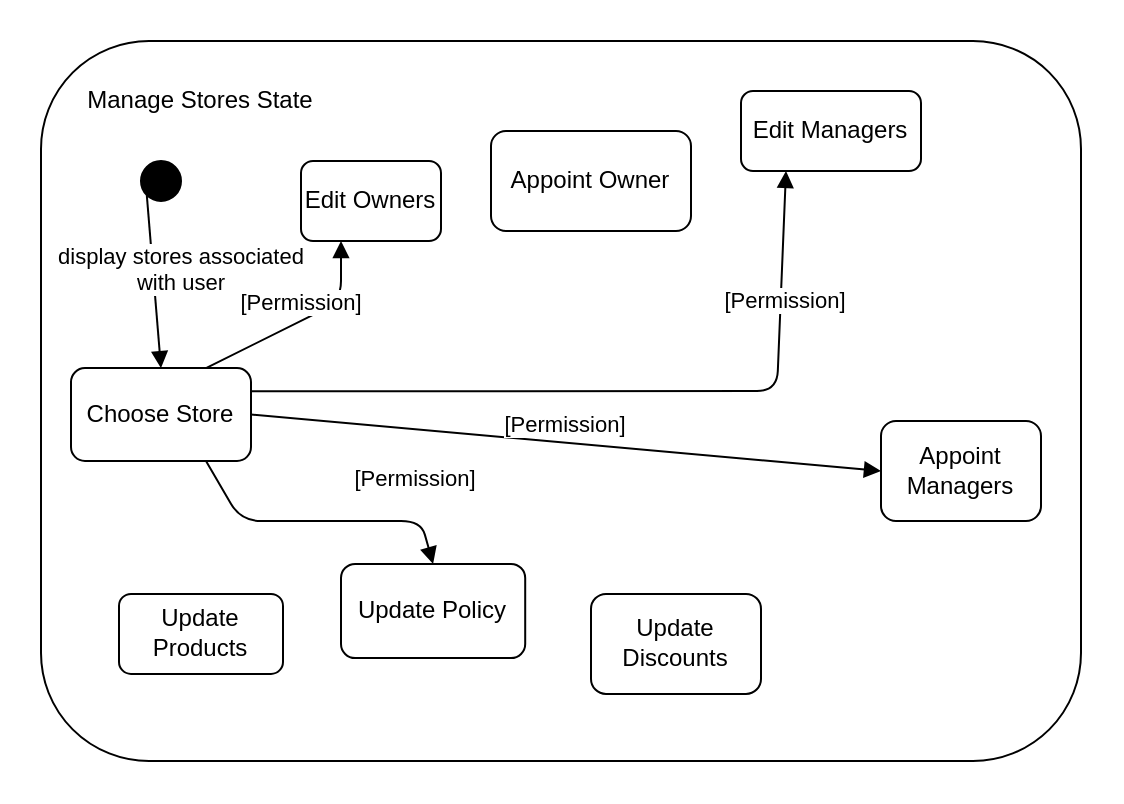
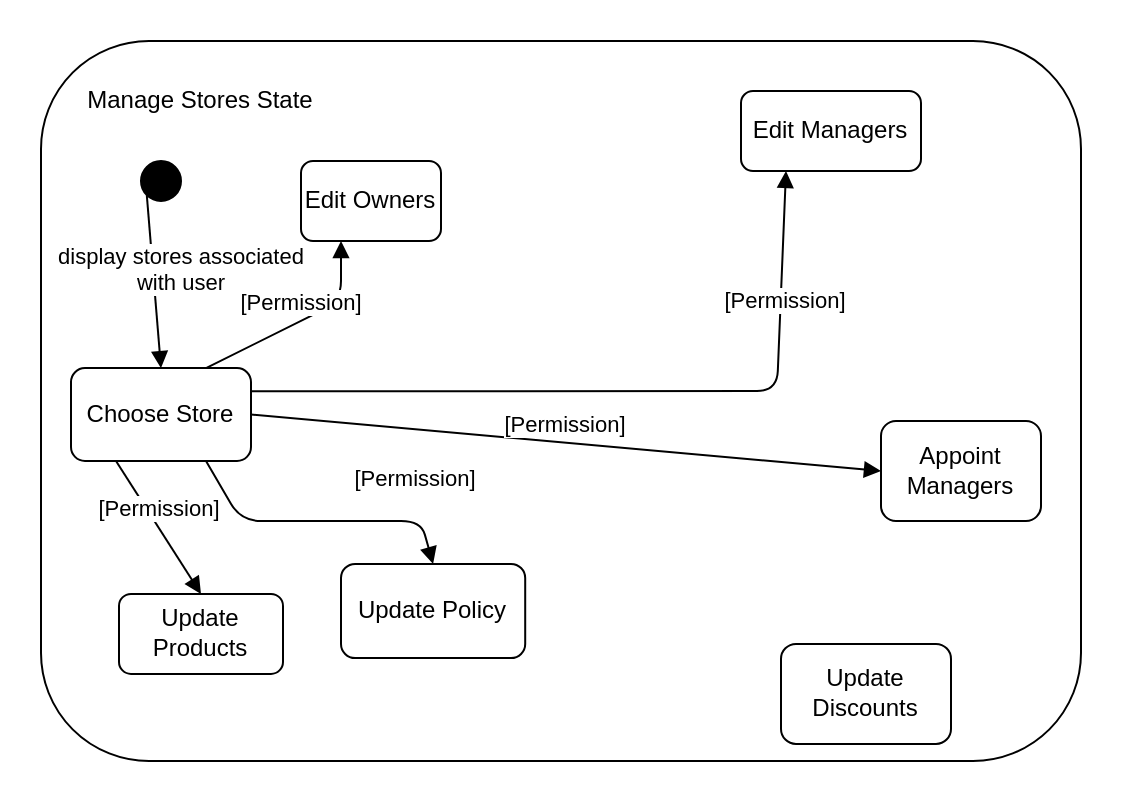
- <mxCell id="14" value="Appoint Owner" style="shape=ext;rounded=1;html=1;whiteSpace=wrap;" vertex="1" parent="1"><mxGeometry x="245" y="65" width="100" height="50" as="geometry" /></mxCell>
+ <mxCell id="11" value="[Permission]" style="html=1;verticalAlign=bottom;endArrow=block;exitX=0.25;exitY=1;exitDx=0;exitDy=0;entryX=0.5;entryY=0;entryDx=0;entryDy=0;" edge="1" parent="1" source="8" target="6"><mxGeometry width="80" relative="1" as="geometry"><mxPoint x="107.1" y="102.9" as="sourcePoint" /><mxPoint x="295" y="270" as="targetPoint" /><Array as="points" /></mxGeometry></mxCell>
- <mxCell id="17" value="Update Discounts" style="shape=ext;rounded=1;html=1;whiteSpace=wrap;" vertex="1" parent="1"><mxGeometry x="295" y="296.45" width="85" height="50" as="geometry" /></mxCell>
+ <mxCell id="17" value="Update Discounts" style="shape=ext;rounded=1;html=1;whiteSpace=wrap;" vertex="1" parent="1"><mxGeometry x="390" y="321.45" width="85" height="50" as="geometry" /></mxCell>
